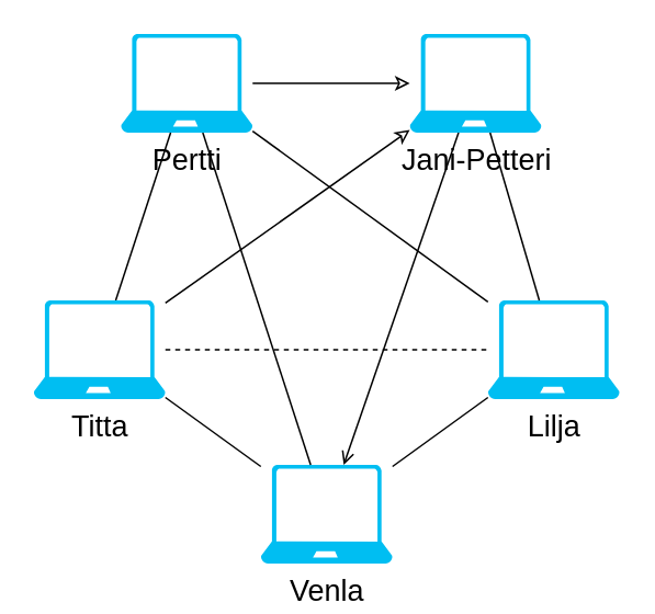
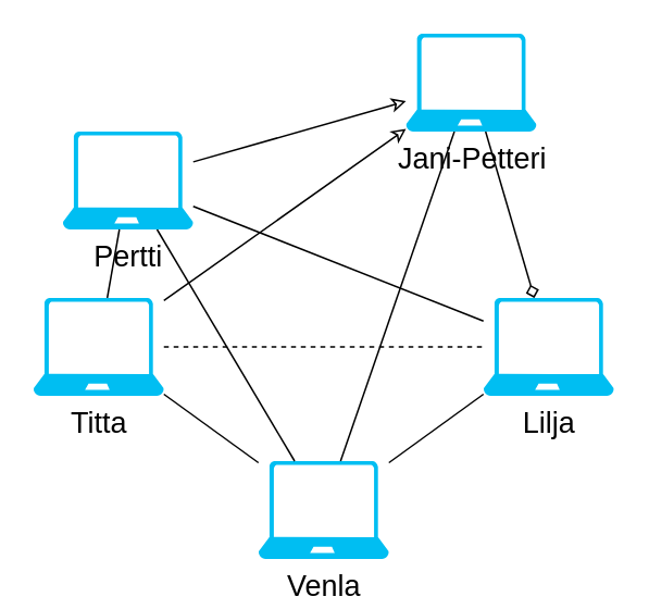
- <mxCell id="11" value="&lt;font style=&quot;font-size: 18px&quot;&gt;Pertti&lt;/font&gt;" style="verticalLabelPosition=bottom;html=1;verticalAlign=top;align=center;strokeColor=none;fillColor=#00BEF2;shape=mxgraph.azure.laptop;pointerEvents=1;" vertex="1" parent="1"><mxGeometry x="73" y="20" width="80" height="60" as="geometry" /></mxCell>
+ <mxCell id="11" value="&lt;font style=&quot;font-size: 18px&quot;&gt;Pertti&lt;/font&gt;" style="verticalLabelPosition=bottom;html=1;verticalAlign=top;align=center;strokeColor=none;fillColor=#00BEF2;shape=mxgraph.azure.laptop;pointerEvents=1;" vertex="1" parent="1"><mxGeometry x="38" y="80" width="80" height="60" as="geometry" /></mxCell>
- <mxCell id="6" style="edgeStyle=none;rounded=0;orthogonalLoop=1;jettySize=auto;html=1;endArrow=none;endFill=0;noEdgeStyle=1;" edge="1" parent="1" source="7" target="4"><mxGeometry relative="1" as="geometry" /></mxCell>
+ <mxCell id="6" style="edgeStyle=none;rounded=0;orthogonalLoop=1;jettySize=auto;html=1;endArrow=diamond;endFill=0;noEdgeStyle=1;" edge="1" parent="1" source="7" target="4"><mxGeometry relative="1" as="geometry" /></mxCell>
- <mxCell id="5" style="rounded=0;orthogonalLoop=1;jettySize=auto;html=1;endArrow=open;endFill=0;noEdgeStyle=1;" edge="1" parent="1" source="7" target="3"><mxGeometry relative="1" as="geometry" /></mxCell>
+ <mxCell id="5" style="rounded=0;orthogonalLoop=1;jettySize=auto;html=1;endArrow=none;endFill=0;noEdgeStyle=1;" edge="1" parent="1" source="7" target="3"><mxGeometry relative="1" as="geometry" /></mxCell>
